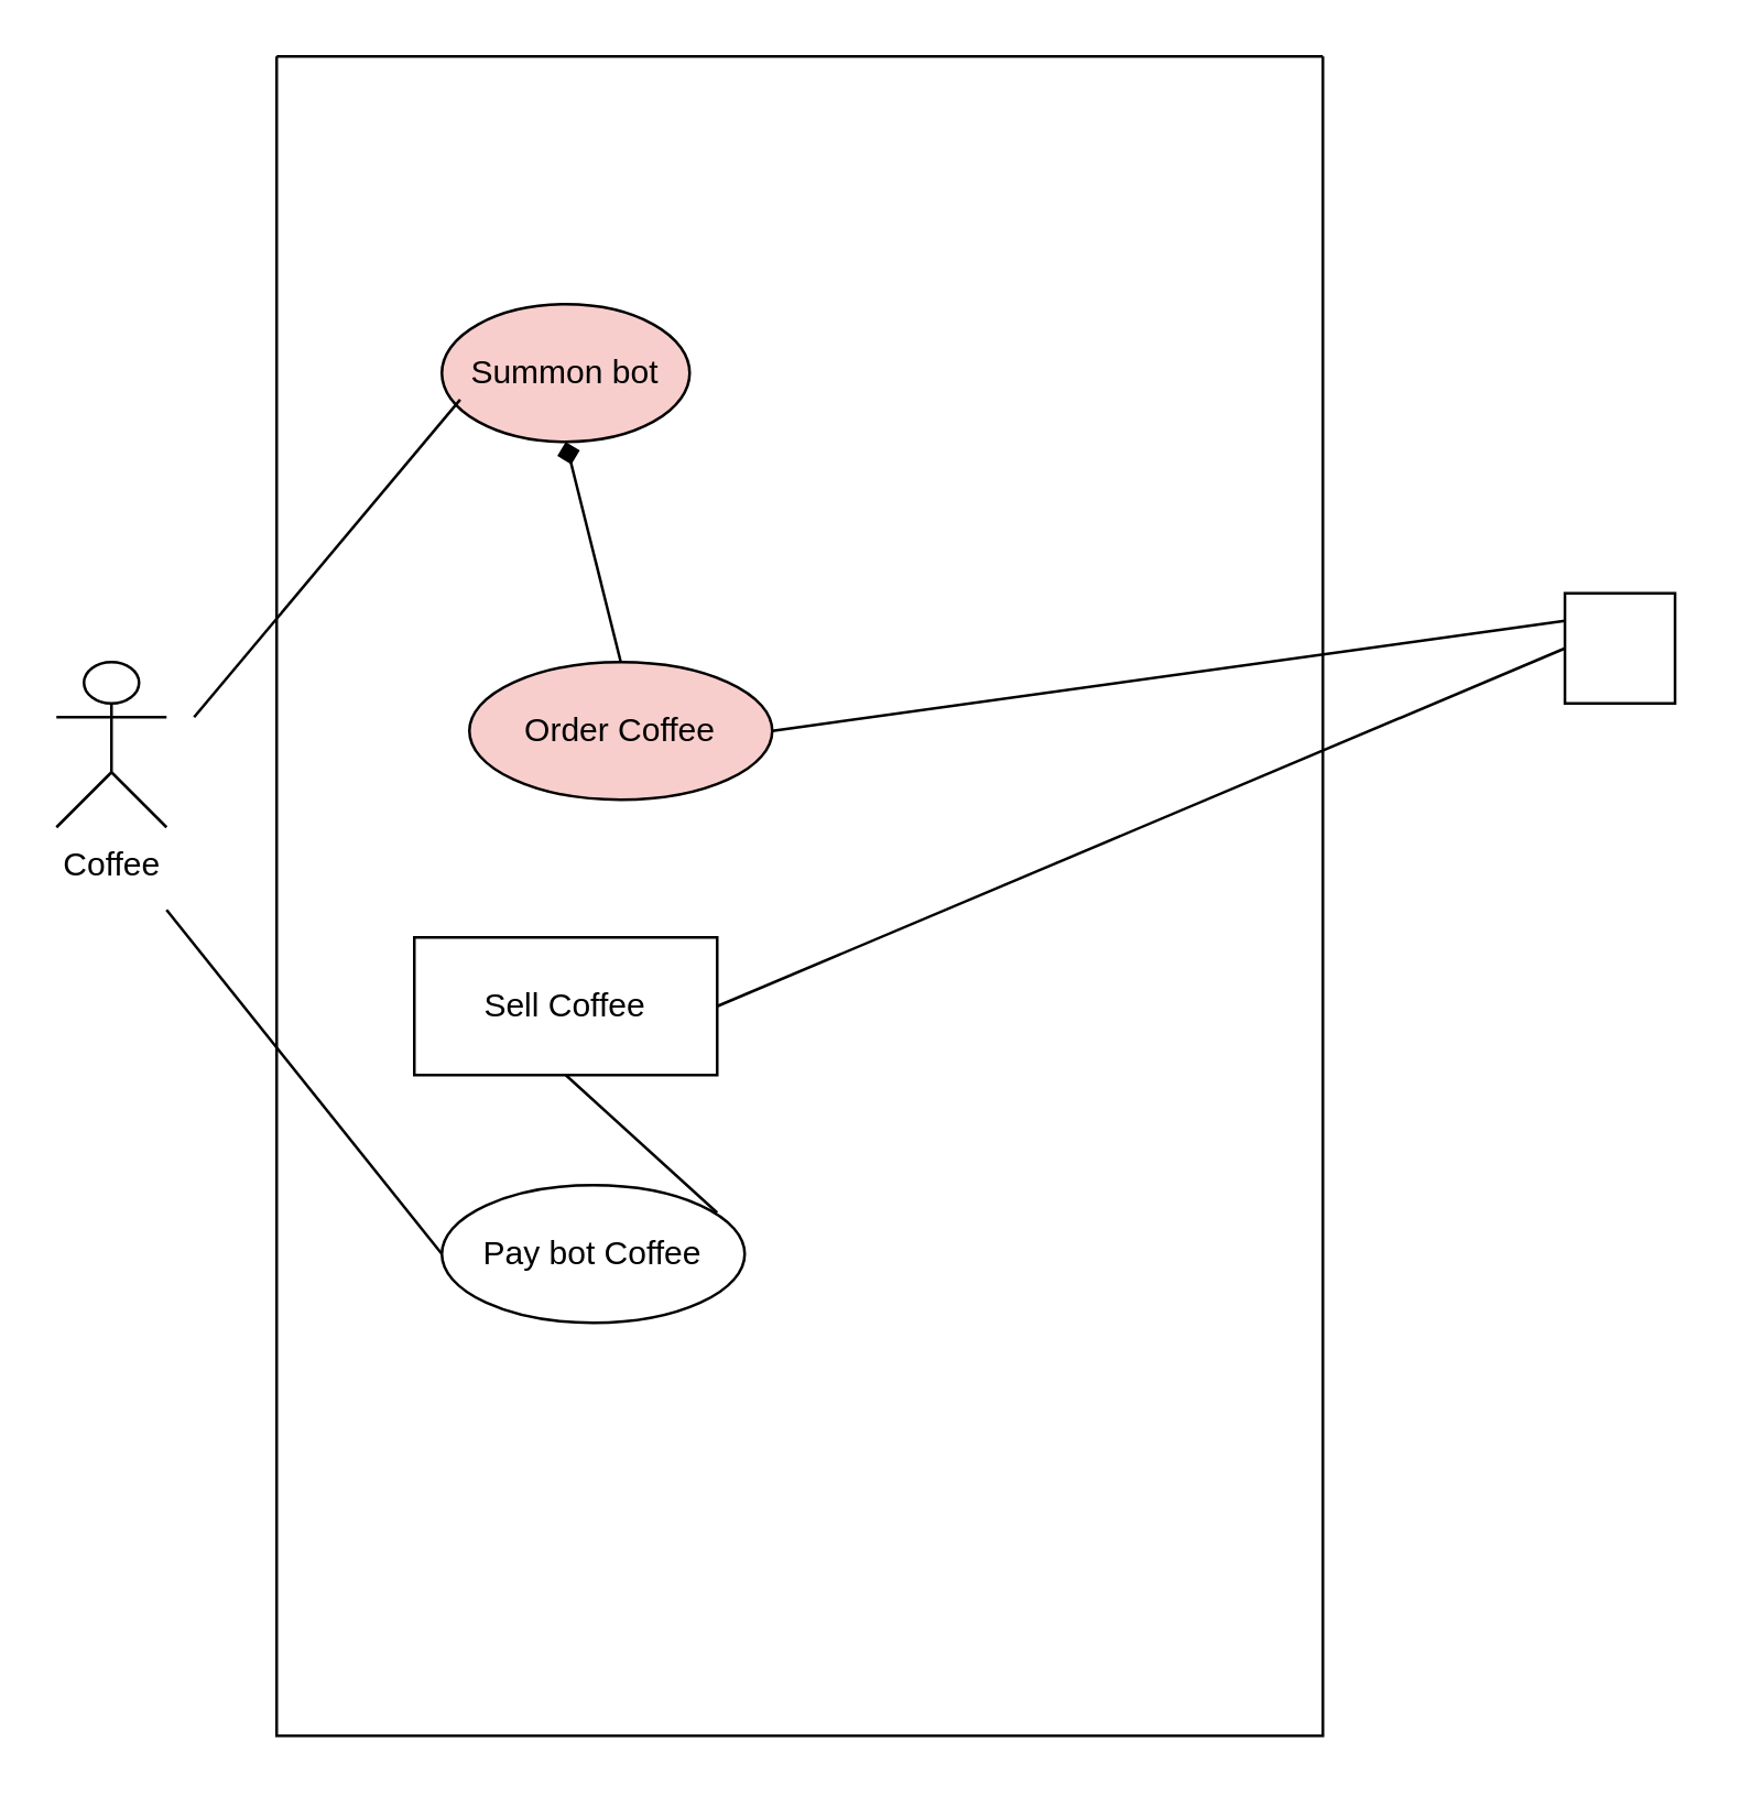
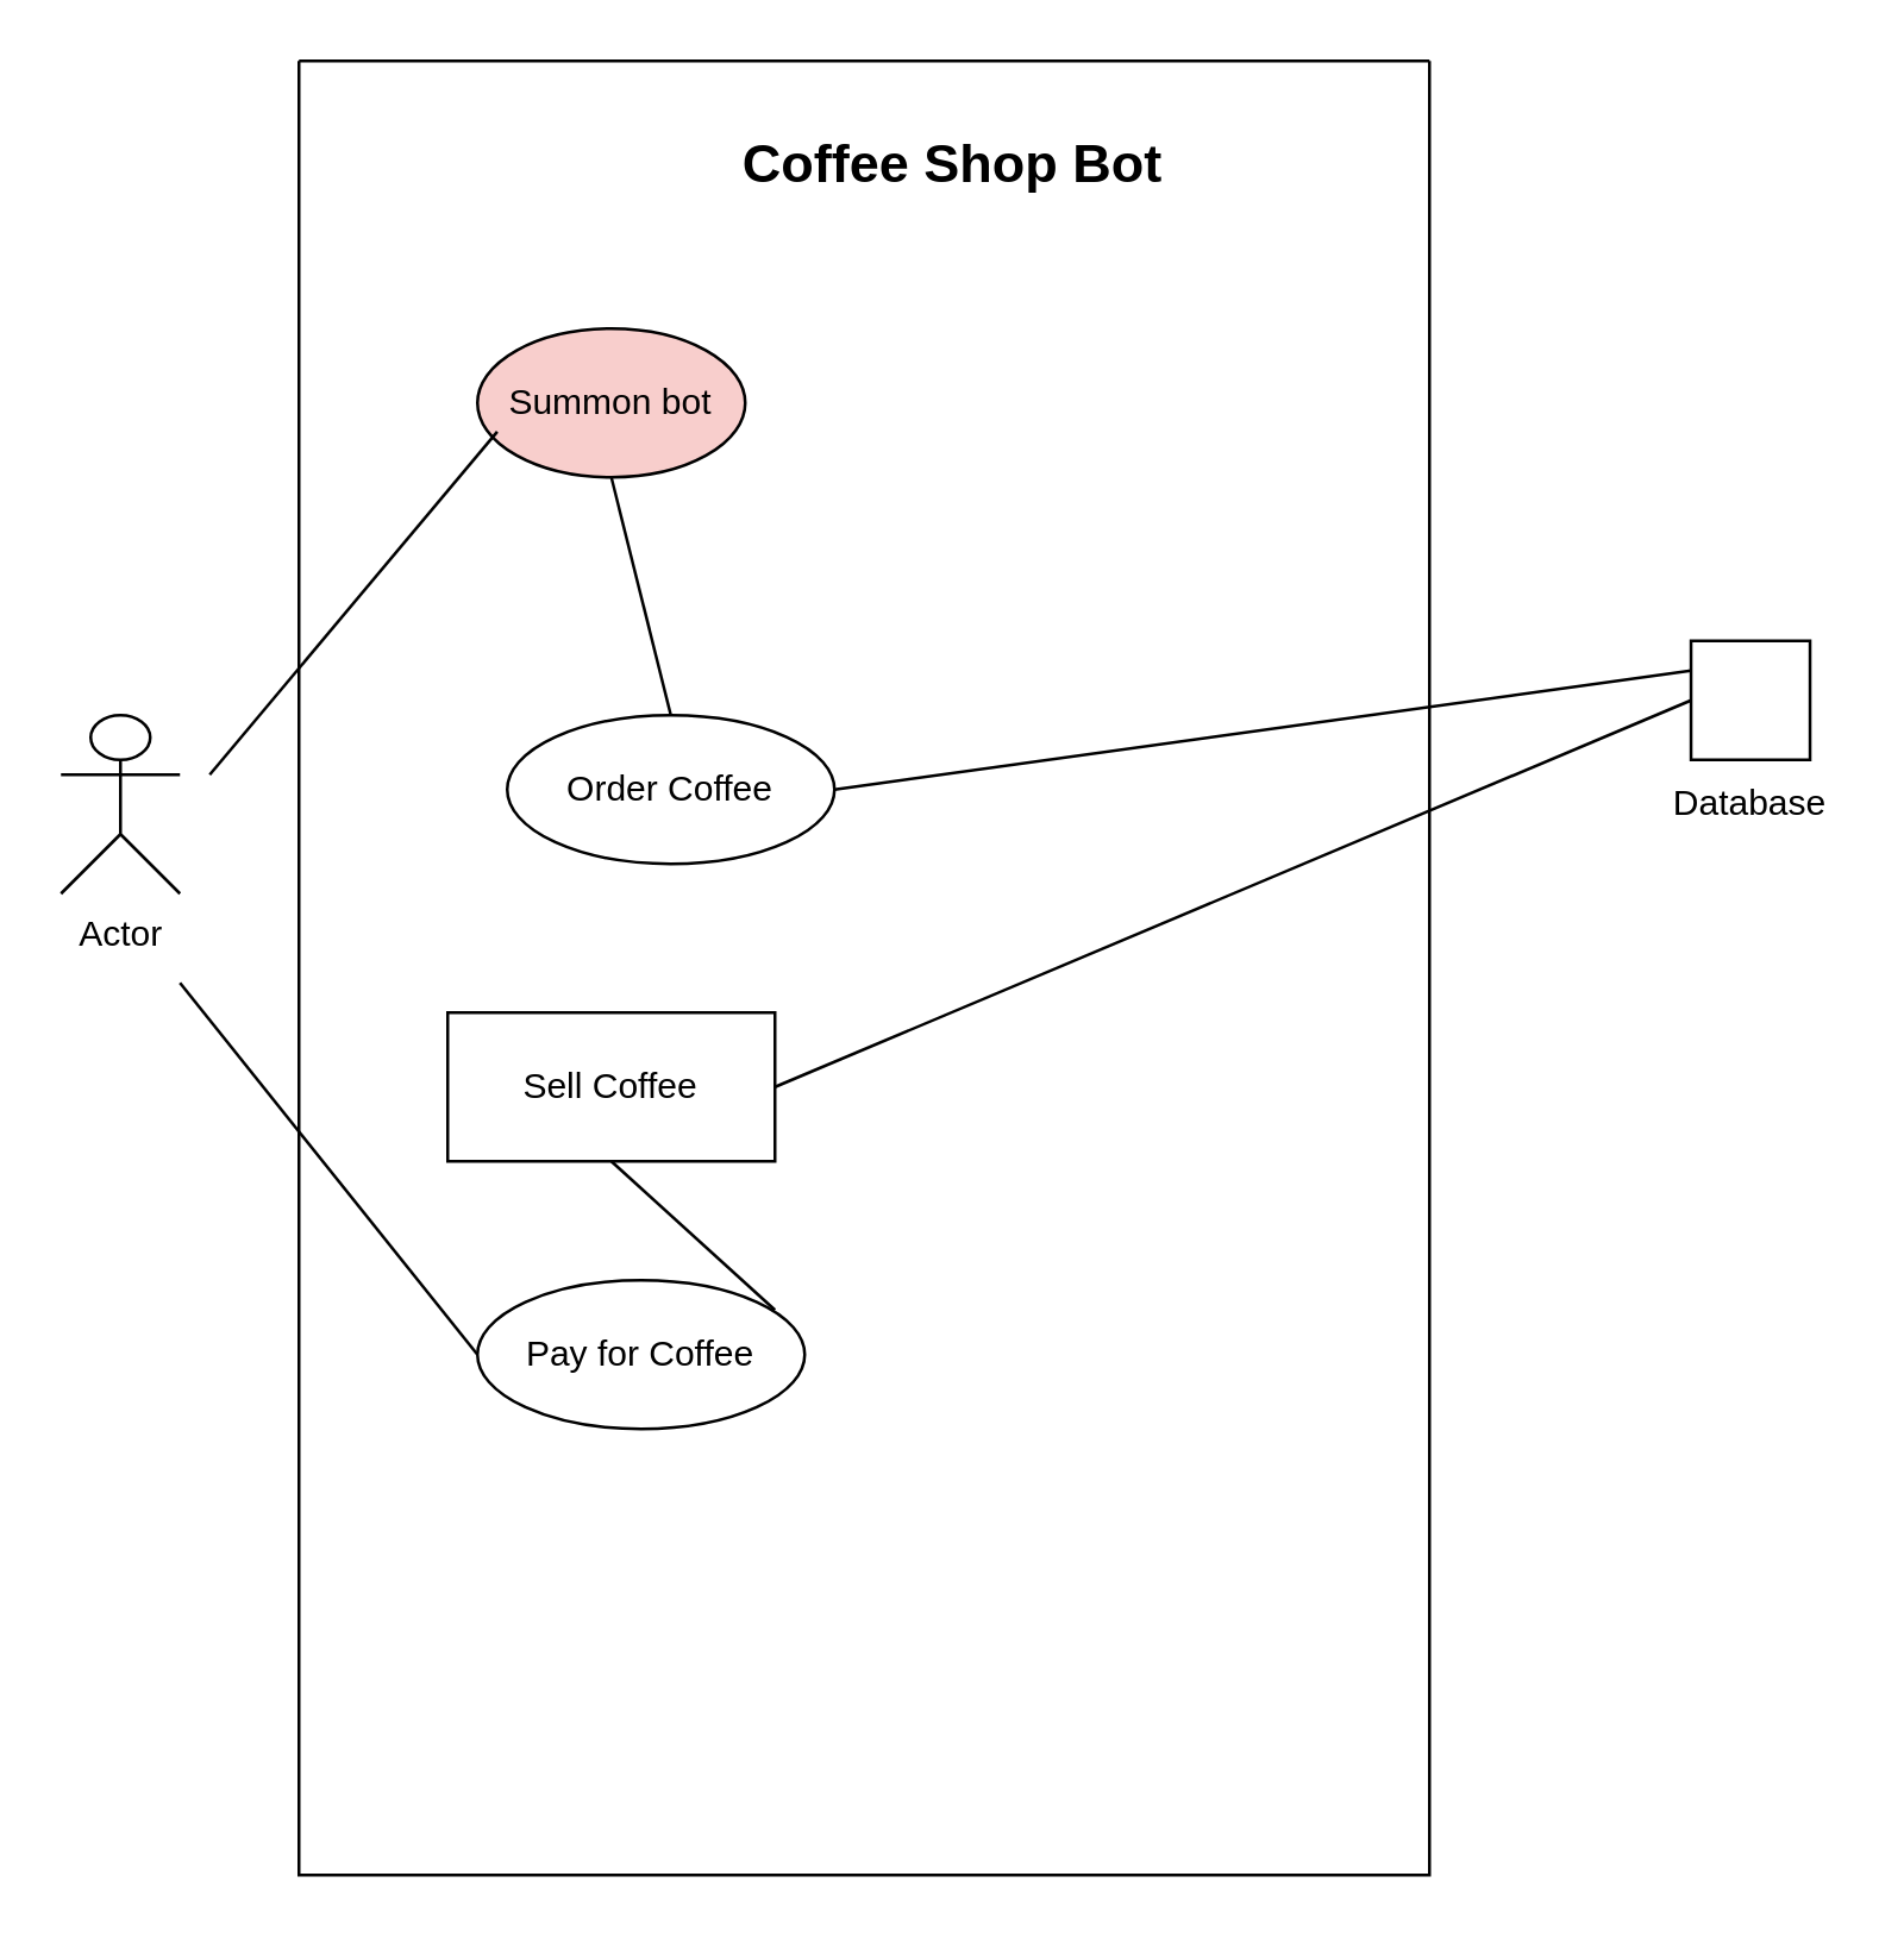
+ <mxCell id="3" value="&lt;h2&gt;Coffee Shop Bot&lt;/h2&gt;" style="text;html=1;strokeColor=none;fillColor=none;align=center;verticalAlign=middle;whiteSpace=wrap;rounded=0;" parent="2" vertex="1"><mxGeometry x="120" y="20" width="200" height="30" as="geometry" /></mxCell>
- <mxCell id="8" value="" style="endArrow=diamond;html=1;rounded=0;entryX=0.5;entryY=1;entryDx=0;entryDy=0;exitX=0.5;exitY=0;exitDx=0;exitDy=0;" edge="1" parent="2" source="5" target="4"><mxGeometry width="50" height="50" relative="1" as="geometry"><mxPoint x="180" y="430" as="sourcePoint" /><mxPoint x="230" y="380" as="targetPoint" /></mxGeometry></mxCell>
+ <mxCell id="8" value="" style="endArrow=none;html=1;rounded=0;entryX=0.5;entryY=1;entryDx=0;entryDy=0;exitX=0.5;exitY=0;exitDx=0;exitDy=0;" edge="1" parent="2" source="5" target="4"><mxGeometry width="50" height="50" relative="1" as="geometry"><mxPoint x="180" y="430" as="sourcePoint" /><mxPoint x="230" y="380" as="targetPoint" /></mxGeometry></mxCell>
- <mxCell id="5" value="Order Coffee" style="ellipse;whiteSpace=wrap;html=1;fillColor=#f8cecc;" parent="2" vertex="1"><mxGeometry x="70" y="220" width="110" height="50" as="geometry" /></mxCell>
+ <mxCell id="5" value="Order Coffee" style="ellipse;whiteSpace=wrap;html=1;" parent="2" vertex="1"><mxGeometry x="70" y="220" width="110" height="50" as="geometry" /></mxCell>
+ <mxCell id="12" value="Database" style="text;html=1;strokeColor=none;fillColor=none;align=center;verticalAlign=middle;whiteSpace=wrap;rounded=0;" parent="1" vertex="1"><mxGeometry x="557.92" y="255" width="60" height="30" as="geometry" /></mxCell>
- <mxCell id="11" value="Coffee" style="shape=umlActor;verticalLabelPosition=bottom;verticalAlign=top;html=1;outlineConnect=0;" parent="1" vertex="1"><mxGeometry x="20" y="240" width="40" height="60" as="geometry" /></mxCell>
+ <mxCell id="11" value="Actor" style="shape=umlActor;verticalLabelPosition=bottom;verticalAlign=top;html=1;outlineConnect=0;" parent="1" vertex="1"><mxGeometry x="20" y="240" width="40" height="60" as="geometry" /></mxCell>
- <mxCell id="7" value="Pay bot Coffee" style="ellipse;whiteSpace=wrap;html=1;" parent="2" vertex="1"><mxGeometry x="60" y="410" width="110" height="50" as="geometry" /></mxCell>
+ <mxCell id="7" value="Pay for Coffee" style="ellipse;whiteSpace=wrap;html=1;" parent="2" vertex="1"><mxGeometry x="60" y="410" width="110" height="50" as="geometry" /></mxCell>
